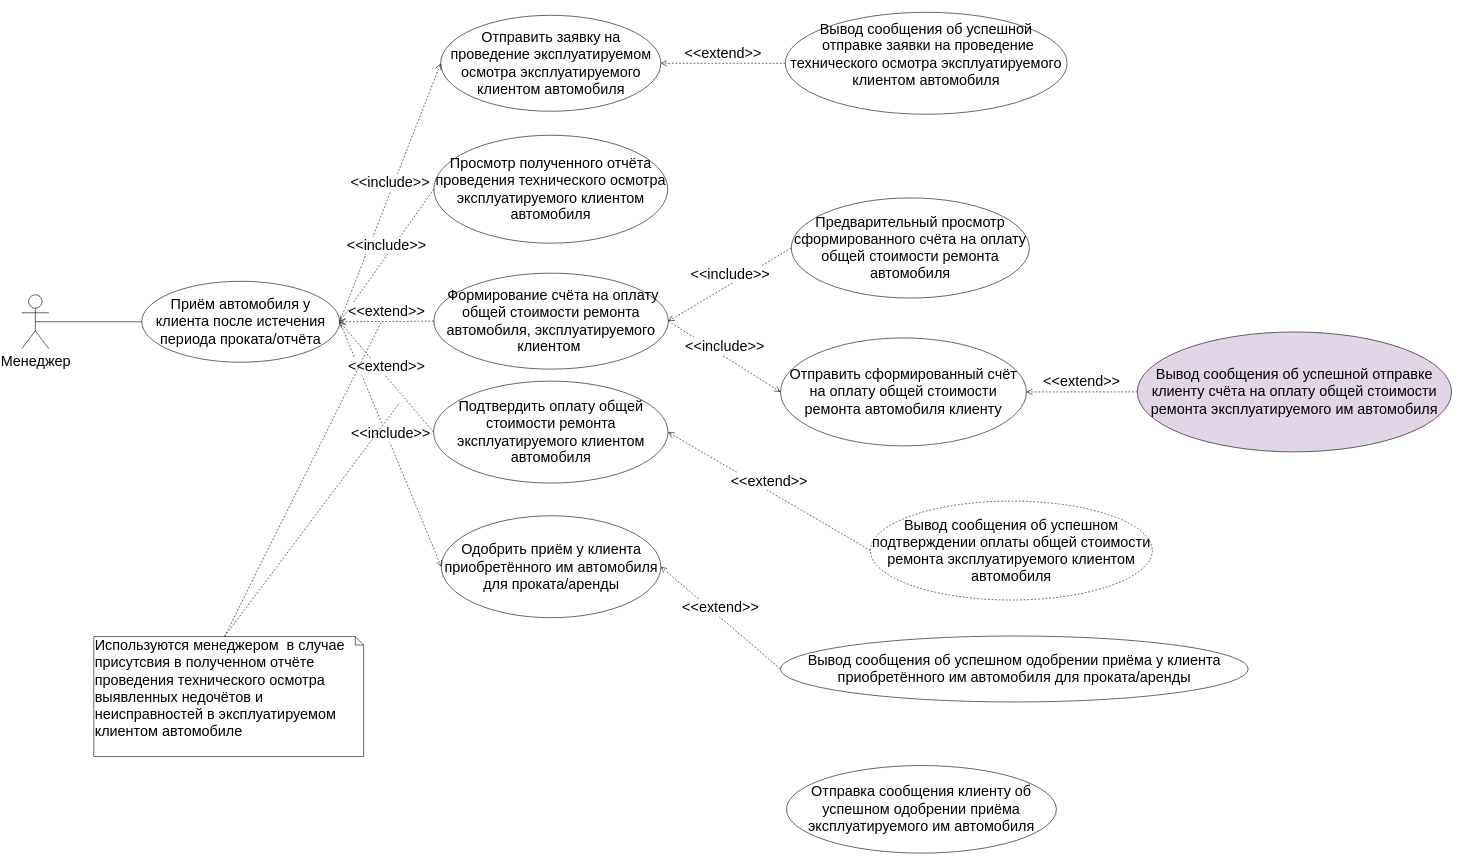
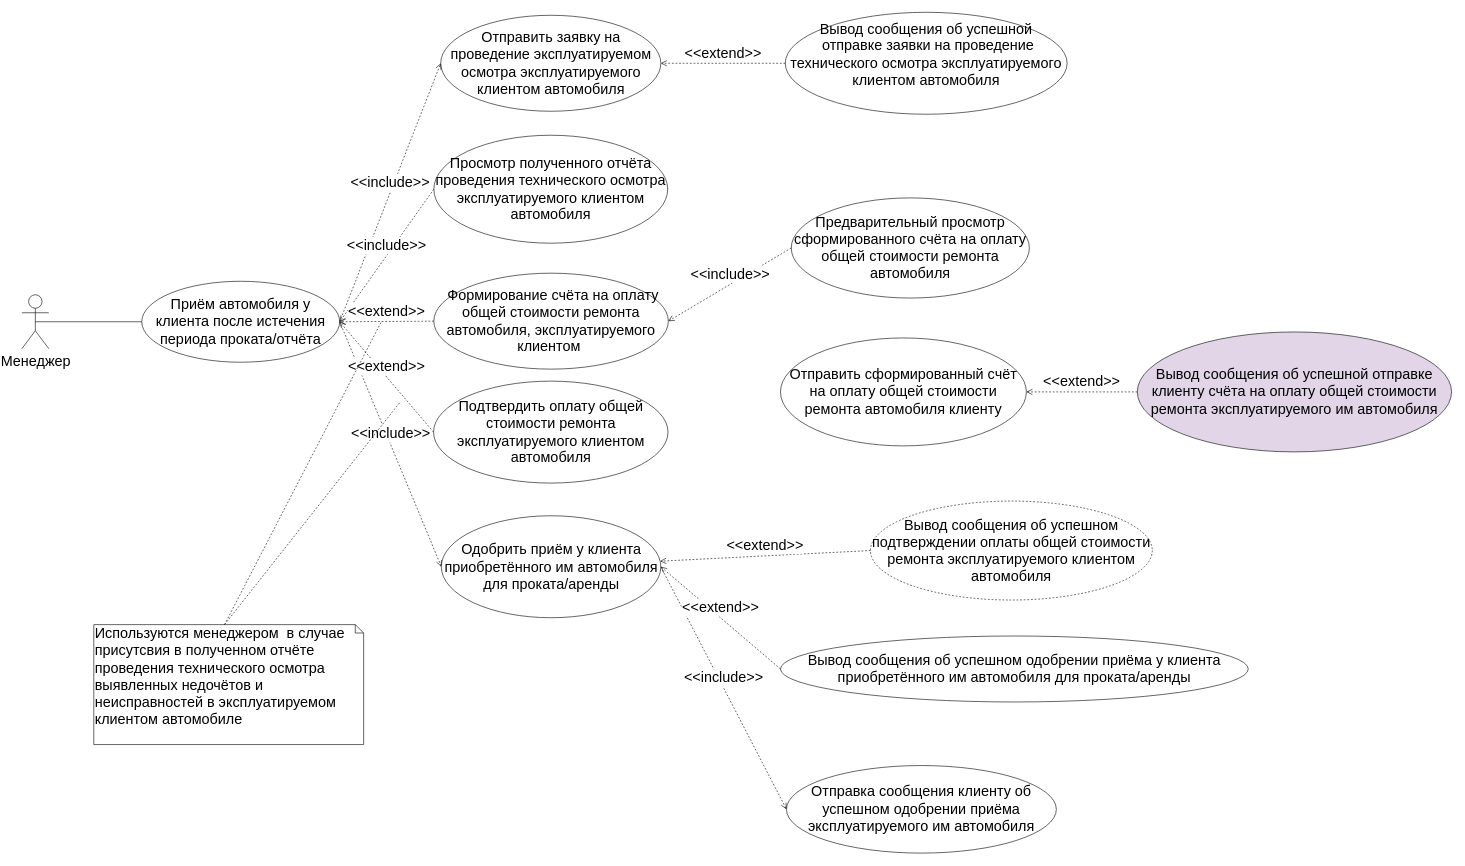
- <mxCell id="13" value="&lt;font style=&quot;font-size: 24px&quot;&gt;&amp;lt;&amp;lt;include&amp;gt;&amp;gt;&lt;/font&gt;" style="html=1;verticalAlign=bottom;endArrow=open;dashed=1;endSize=8;entryX=0;entryY=0.5;entryDx=0;entryDy=0;exitX=1;exitY=0.5;exitDx=0;exitDy=0;" parent="1" source="11" target="12" edge="1"><mxGeometry relative="1" as="geometry"><mxPoint x="888" y="1031" as="sourcePoint" /><mxPoint x="808" y="1031" as="targetPoint" /></mxGeometry></mxCell>
- <mxCell id="18" value="&lt;font style=&quot;font-size: 24px&quot;&gt;&amp;lt;&amp;lt;extend&amp;gt;&amp;gt;&lt;/font&gt;" style="html=1;verticalAlign=bottom;endArrow=open;dashed=1;endSize=8;exitX=0;exitY=0.5;exitDx=0;exitDy=0;entryX=1;entryY=0.5;entryDx=0;entryDy=0;" parent="1" source="17" target="16" edge="1"><mxGeometry relative="1" as="geometry"><mxPoint x="1243" y="1165.5" as="sourcePoint" /><mxPoint x="1163" y="1165.5" as="targetPoint" /></mxGeometry></mxCell>
+ <mxCell id="18" value="&lt;font style=&quot;font-size: 24px&quot;&gt;&amp;lt;&amp;lt;extend&amp;gt;&amp;gt;&lt;/font&gt;" style="html=1;verticalAlign=bottom;endArrow=open;dashed=1;endSize=8;exitX=0;exitY=0.5;exitDx=0;exitDy=0;" parent="1" source="17" target="19" edge="1"><mxGeometry relative="1" as="geometry"><mxPoint x="1243" y="1165.5" as="sourcePoint" /><mxPoint x="1163" y="1165.5" as="targetPoint" /></mxGeometry></mxCell>
+ <mxCell id="22" value="&lt;font style=&quot;font-size: 24px&quot;&gt;&amp;lt;&amp;lt;include&amp;gt;&amp;gt;&lt;/font&gt;" style="html=1;verticalAlign=bottom;endArrow=open;dashed=1;endSize=8;entryX=0;entryY=0.5;entryDx=0;entryDy=0;exitX=1;exitY=0.5;exitDx=0;exitDy=0;" parent="1" source="19" target="21" edge="1"><mxGeometry relative="1" as="geometry"><mxPoint x="988" y="1171" as="sourcePoint" /><mxPoint x="908" y="1171" as="targetPoint" /></mxGeometry></mxCell>
- <mxCell id="29" value="&lt;font style=&quot;font-size: 24px&quot;&gt;Используются менеджером&amp;nbsp; в случае присутсвия в полученном отчёте проведения технического осмотра выявленных недочётов и неисправностей в эксплуатируемом клиентом автомобиле&amp;nbsp;&lt;/font&gt;" style="shape=note;whiteSpace=wrap;html=1;size=14;verticalAlign=top;align=left;spacingTop=-6;" parent="1" vertex="1"><mxGeometry x="140" y="1061" width="450" height="200" as="geometry" /></mxCell>
+ <mxCell id="29" value="&lt;font style=&quot;font-size: 24px&quot;&gt;Используются менеджером&amp;nbsp; в случае присутсвия в полученном отчёте проведения технического осмотра выявленных недочётов и неисправностей в эксплуатируемом клиентом автомобиле&amp;nbsp;&lt;/font&gt;" style="shape=note;whiteSpace=wrap;html=1;size=14;verticalAlign=top;align=left;spacingTop=-6;" parent="1" vertex="1"><mxGeometry x="140" y="1041" width="450" height="200" as="geometry" /></mxCell>
